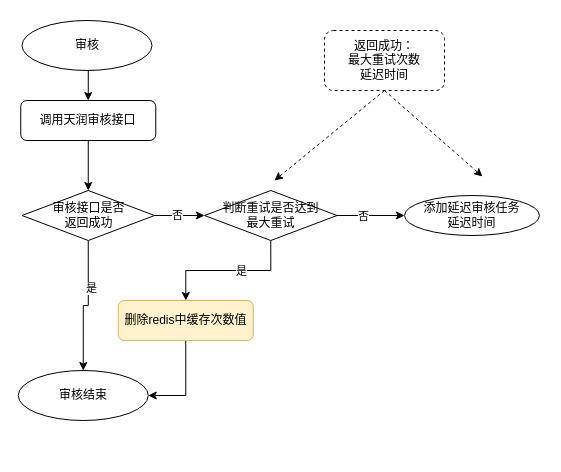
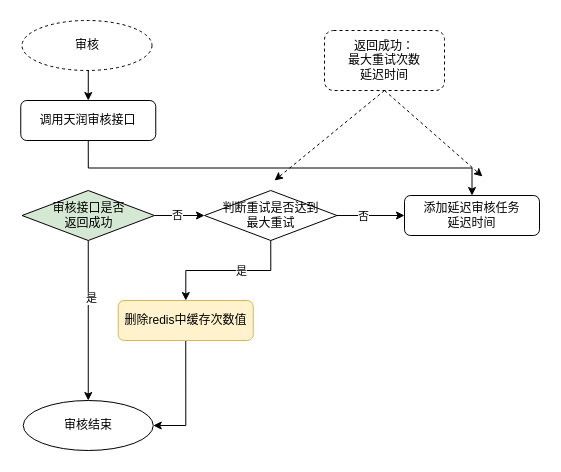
- <mxCell id="3" value="审核" style="ellipse;whiteSpace=wrap;html=1;" vertex="1" parent="1"><mxGeometry x="21.5" y="20" width="130" height="50" as="geometry" /></mxCell>
+ <mxCell id="3" value="审核" style="ellipse;whiteSpace=wrap;html=1;dashed=1;" vertex="1" parent="1"><mxGeometry x="21.5" y="20" width="130" height="50" as="geometry" /></mxCell>
- <mxCell id="4" style="edgeStyle=orthogonalEdgeStyle;rounded=0;orthogonalLoop=1;jettySize=auto;html=1;exitX=0.5;exitY=1;exitDx=0;exitDy=0;entryX=0.5;entryY=0;entryDx=0;entryDy=0;" edge="1" parent="1" source="5" target="10"><mxGeometry relative="1" as="geometry" /></mxCell>
+ <mxCell id="4" style="edgeStyle=orthogonalEdgeStyle;rounded=0;orthogonalLoop=1;jettySize=auto;html=1;exitX=0.5;exitY=1;exitDx=0;exitDy=0;" edge="1" parent="1" source="5" target="18"><mxGeometry relative="1" as="geometry" /></mxCell>
- <mxCell id="10" value="审核接口是否&lt;br&gt;返回成功" style="rhombus;whiteSpace=wrap;html=1;" vertex="1" parent="1"><mxGeometry x="21.5" y="190" width="132.5" height="50" as="geometry" /></mxCell>
+ <mxCell id="10" value="审核接口是否&lt;br&gt;返回成功" style="rhombus;whiteSpace=wrap;html=1;fillColor=#d5e8d4;" vertex="1" parent="1"><mxGeometry x="21.5" y="190" width="132.5" height="50" as="geometry" /></mxCell>
- <mxCell id="18" value="添加延迟审核任务&lt;br&gt;延迟时间" style="ellipse;whiteSpace=wrap;html=1;" vertex="1" parent="1"><mxGeometry x="404" y="195" width="135" height="40" as="geometry" /></mxCell>
+ <mxCell id="18" value="添加延迟审核任务&lt;br&gt;延迟时间" style="rounded=1;whiteSpace=wrap;html=1;" vertex="1" parent="1"><mxGeometry x="404" y="195" width="135" height="40" as="geometry" /></mxCell>
- <mxCell id="19" value="审核结束" style="ellipse;whiteSpace=wrap;html=1;" vertex="1" parent="1"><mxGeometry x="17.75" y="370" width="130" height="50" as="geometry" /></mxCell>
+ <mxCell id="19" value="审核结束" style="ellipse;whiteSpace=wrap;html=1;" vertex="1" parent="1"><mxGeometry x="22.75" y="400" width="130" height="50" as="geometry" /></mxCell>
